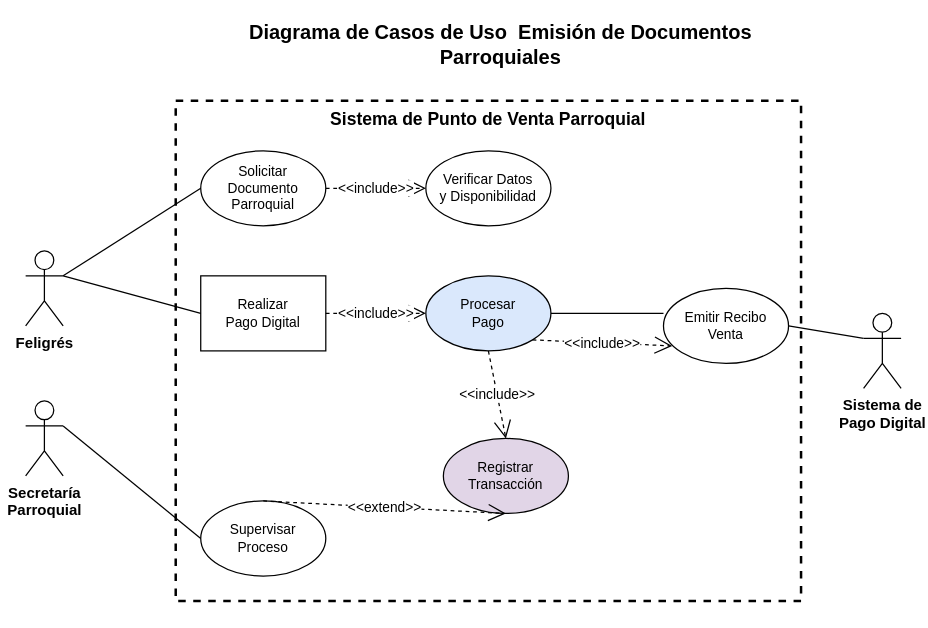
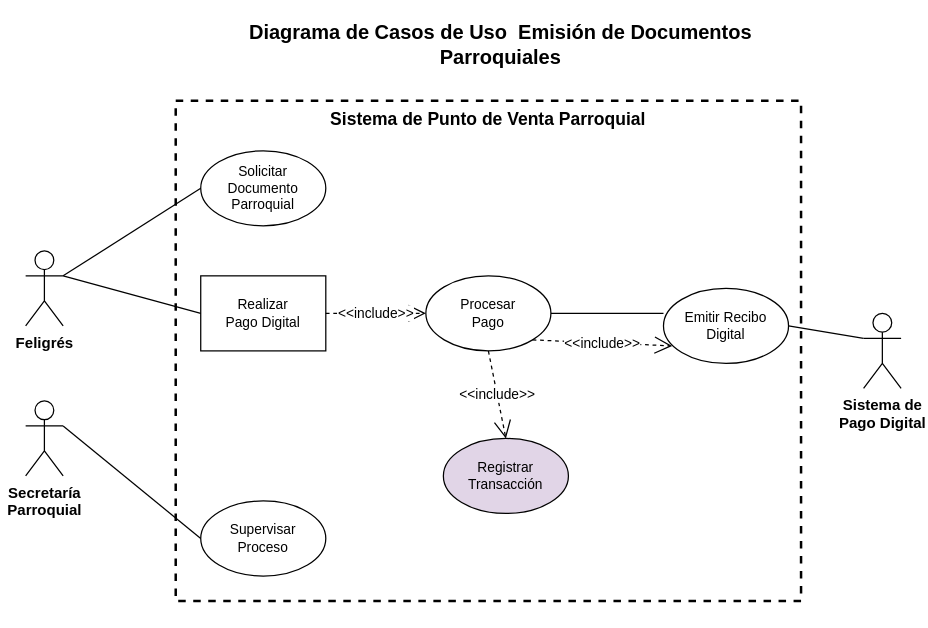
- <mxCell id="16" value="&amp;lt;&amp;lt;include&amp;gt;&amp;gt;" style="endArrow=open;endSize=12;dashed=1;html=1;exitX=1;exitY=0.5;exitDx=0;exitDy=0;entryX=0;entryY=0.5;entryDx=0;entryDy=0;" parent="1" source="6" target="7" edge="1"><mxGeometry width="160" relative="1" as="geometry"><mxPoint x="270" y="150" as="sourcePoint" /><mxPoint x="430" y="150" as="targetPoint" /></mxGeometry></mxCell>
- <mxCell id="7" value="Verificar Datos&#10;y Disponibilidad" style="ellipse;whiteSpace=wrap;html=1;fontSize=11;" parent="1" vertex="1"><mxGeometry x="340" y="120" width="100" height="60" as="geometry" /></mxCell>
- <mxCell id="9" value="Procesar&#10;Pago" style="ellipse;whiteSpace=wrap;html=1;fontSize=11;fillColor=#dae8fc;" parent="1" vertex="1"><mxGeometry x="340" y="220" width="100" height="60" as="geometry" /></mxCell>
+ <mxCell id="9" value="Procesar&#10;Pago" style="ellipse;whiteSpace=wrap;html=1;fontSize=11;" parent="1" vertex="1"><mxGeometry x="340" y="220" width="100" height="60" as="geometry" /></mxCell>
- <mxCell id="23" value="Emitir Recibo&#10;Venta" style="ellipse;whiteSpace=wrap;html=1;fontSize=11;" parent="1" vertex="1"><mxGeometry x="530" y="230" width="100" height="60" as="geometry" /></mxCell>
+ <mxCell id="23" value="Emitir Recibo&#10;Digital" style="ellipse;whiteSpace=wrap;html=1;fontSize=11;" parent="1" vertex="1"><mxGeometry x="530" y="230" width="100" height="60" as="geometry" /></mxCell>
- <mxCell id="20" value="&amp;lt;&amp;lt;extend&amp;gt;&amp;gt;" style="endArrow=open;endSize=12;dashed=1;html=1;exitX=0.5;exitY=0;exitDx=0;exitDy=0;entryX=0.5;entryY=1;entryDx=0;entryDy=0;" parent="1" source="11" target="10" edge="1"><mxGeometry width="160" relative="1" as="geometry"><mxPoint x="210" y="390" as="sourcePoint" /><mxPoint x="370" y="390" as="targetPoint" /></mxGeometry></mxCell>
